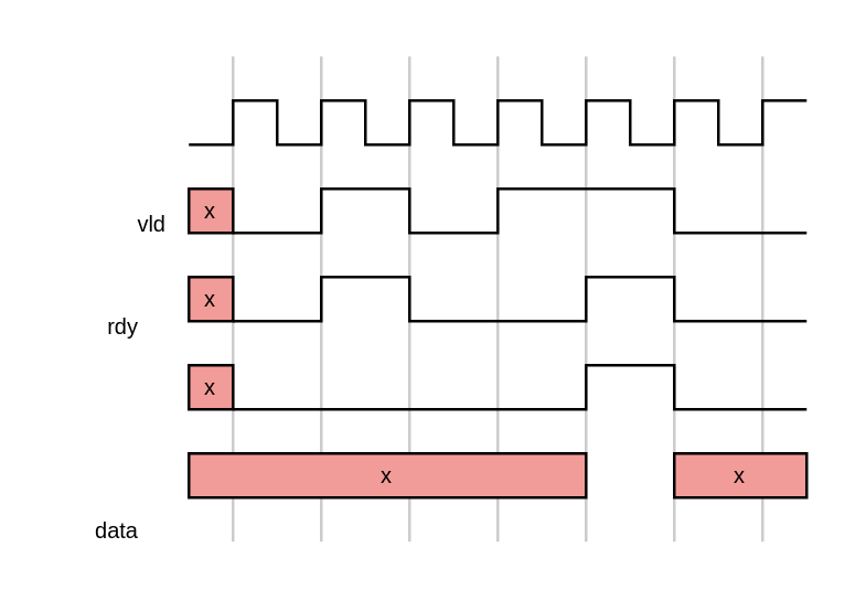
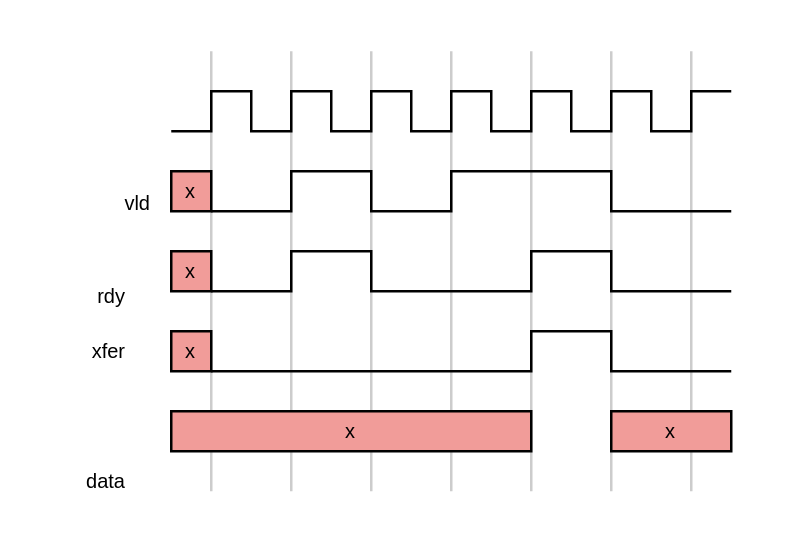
+ <mxCell id="15" value="xfer" style="text;html=1;strokeColor=none;fillColor=none;align=right;verticalAlign=middle;whiteSpace=wrap;rounded=0;fontSize=8;" parent="1" vertex="1"><mxGeometry x="20" y="132" width="32" height="16" as="geometry" /></mxCell>
